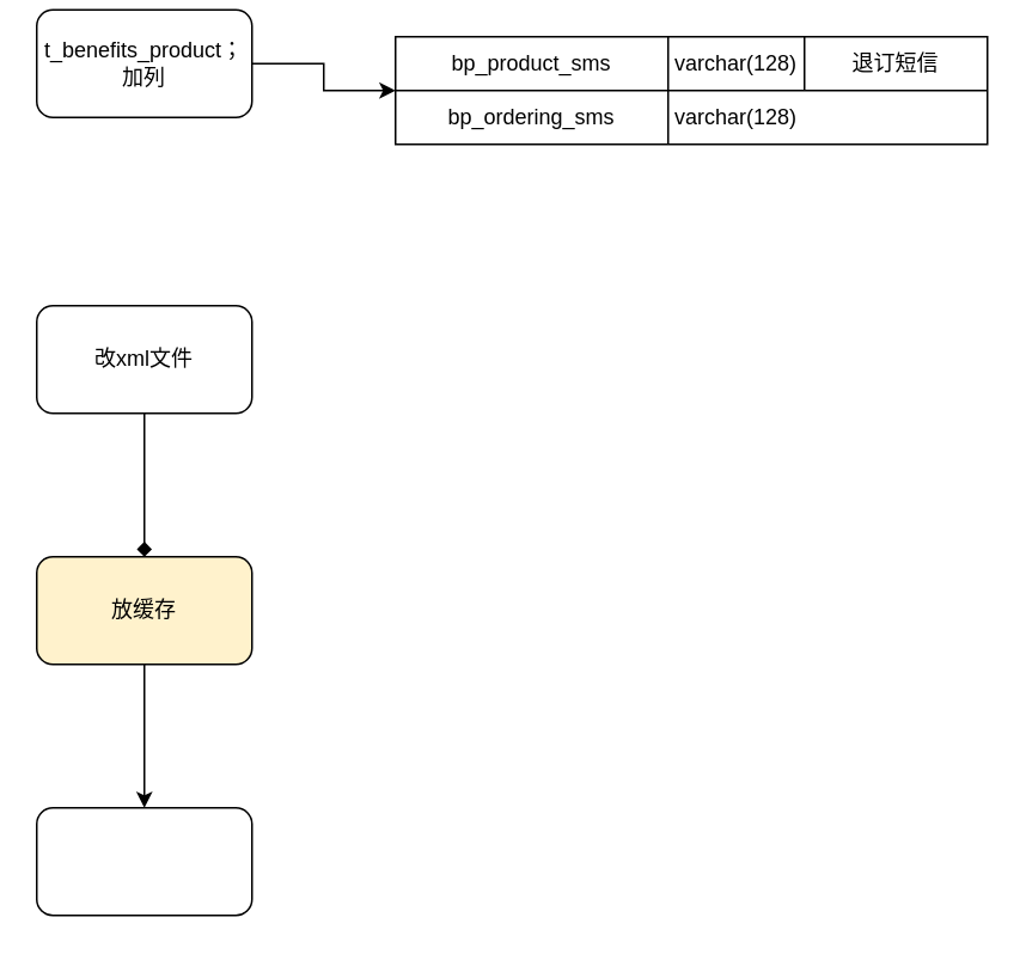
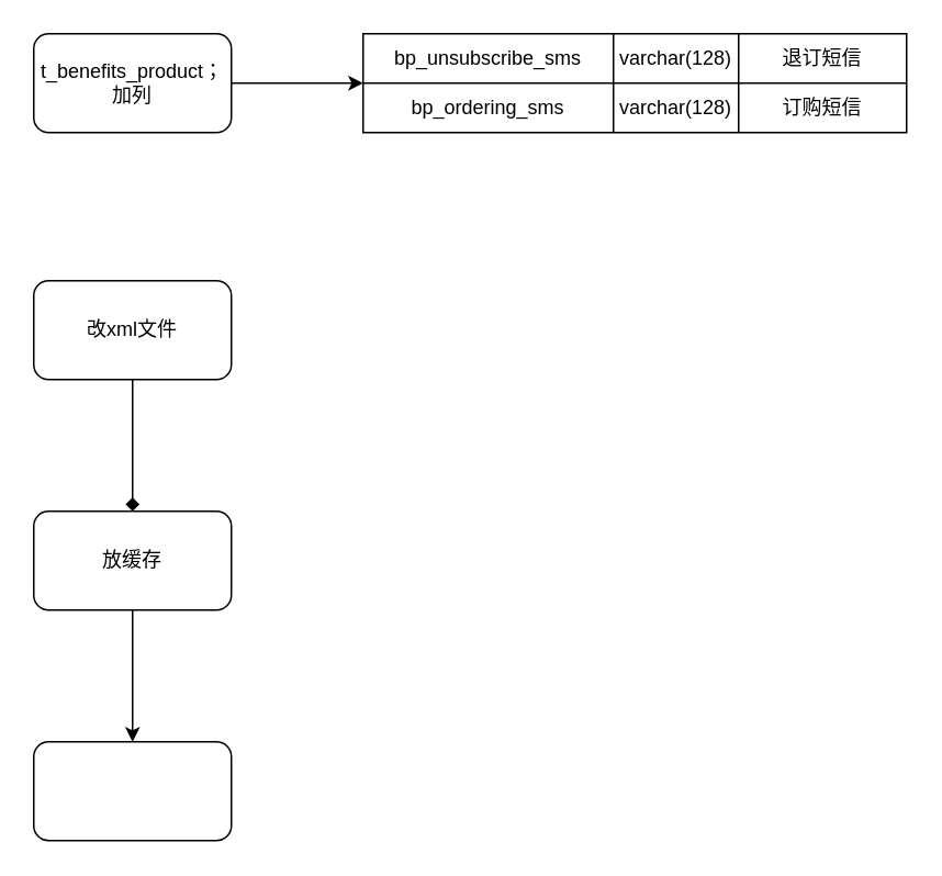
- <mxCell id="3" value="t_benefits_product；加列" style="rounded=1;whiteSpace=wrap;html=1;" vertex="1" parent="1"><mxGeometry x="20" y="5" width="120" height="60" as="geometry" /></mxCell>
+ <mxCell id="3" value="t_benefits_product；加列" style="rounded=1;whiteSpace=wrap;html=1;" vertex="1" parent="1"><mxGeometry x="20" y="20" width="120" height="60" as="geometry" /></mxCell>
- <mxCell id="8" value="bp_product_sms" style="shape=partialRectangle;html=1;whiteSpace=wrap;connectable=0;fillColor=none;top=0;left=0;bottom=0;right=0;overflow=hidden;" vertex="1" parent="7"><mxGeometry width="152" height="30" as="geometry" /></mxCell>
+ <mxCell id="8" value="bp_unsubscribe_sms" style="shape=partialRectangle;html=1;whiteSpace=wrap;connectable=0;fillColor=none;top=0;left=0;bottom=0;right=0;overflow=hidden;" vertex="1" parent="7"><mxGeometry width="152" height="30" as="geometry" /></mxCell>
+ <mxCell id="14" value="订购短信" style="shape=partialRectangle;html=1;whiteSpace=wrap;connectable=0;fillColor=none;top=0;left=0;bottom=0;right=0;overflow=hidden;" vertex="1" parent="11"><mxGeometry x="228" width="102" height="30" as="geometry" /></mxCell>
- <mxCell id="16" value="放缓存" style="whiteSpace=wrap;html=1;rounded=1;fillColor=#fff2cc;" vertex="1" parent="1"><mxGeometry x="20" y="310" width="120" height="60" as="geometry" /></mxCell>
+ <mxCell id="16" value="放缓存" style="whiteSpace=wrap;html=1;rounded=1;" vertex="1" parent="1"><mxGeometry x="20" y="310" width="120" height="60" as="geometry" /></mxCell>
